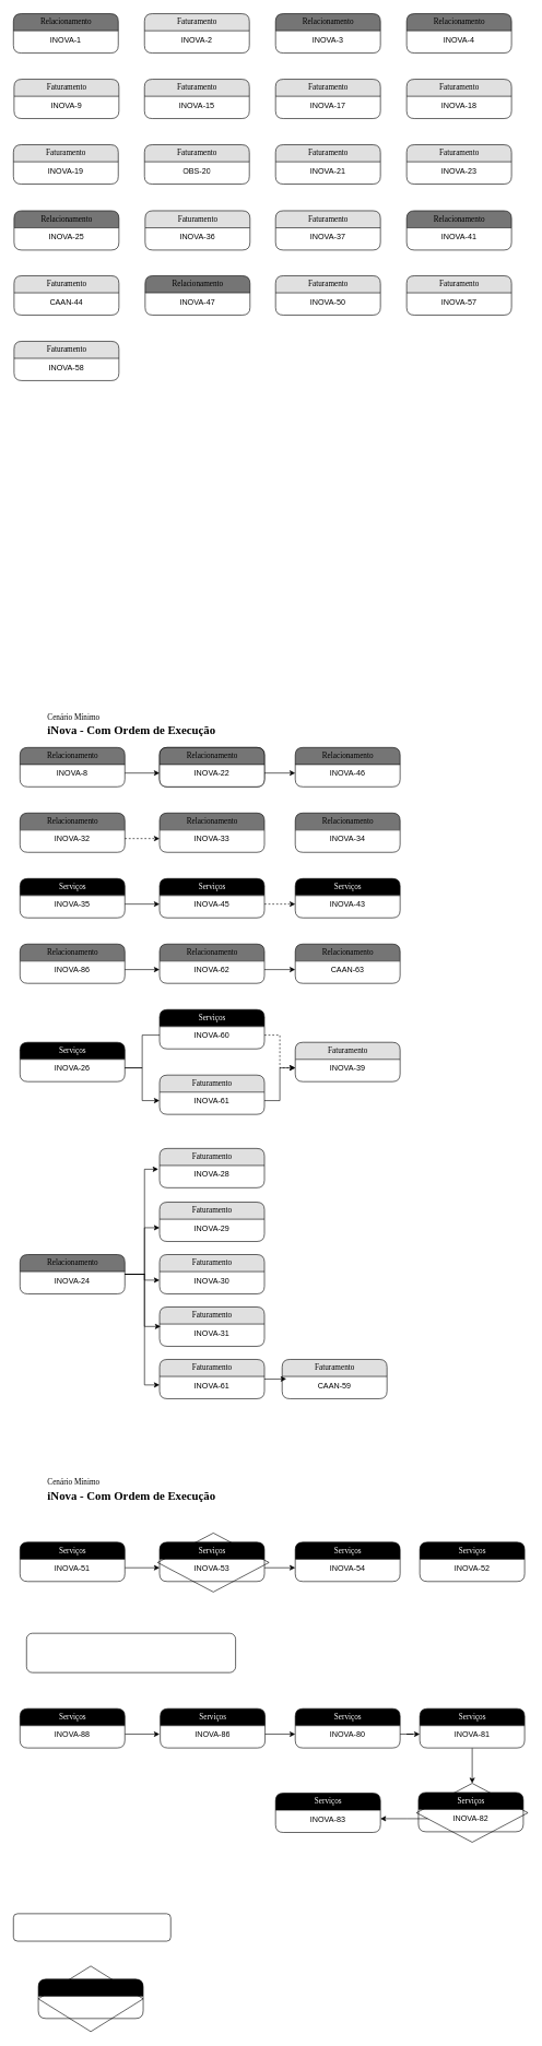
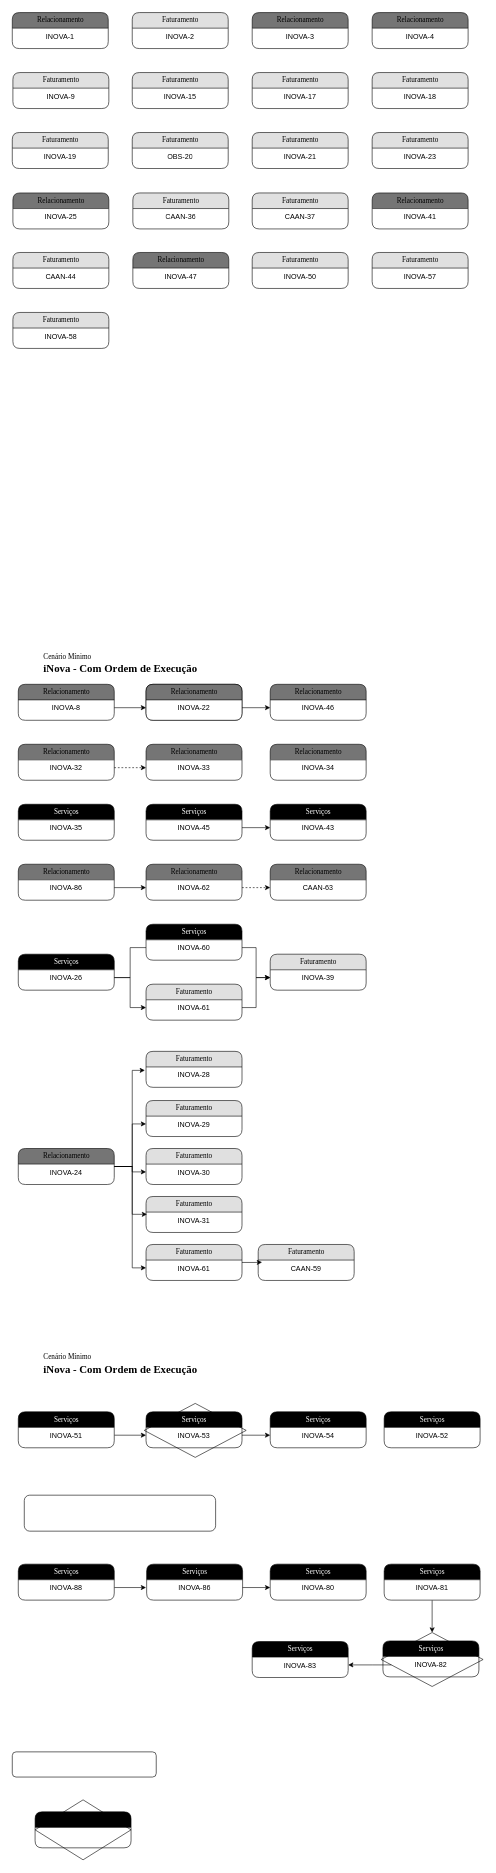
- <mxCell id="34" value="INOVA-36" style="text;html=1;strokeColor=none;fillColor=none;spacingLeft=4;spacingRight=4;whiteSpace=wrap;overflow=hidden;rotatable=0;points=[[0,0.5],[1,0.5]];portConstraint=eastwest;align=center;" vertex="1" parent="33"><mxGeometry y="26" width="160" height="26" as="geometry" /></mxCell>
+ <mxCell id="34" value="CAAN-36" style="text;html=1;strokeColor=none;fillColor=none;spacingLeft=4;spacingRight=4;whiteSpace=wrap;overflow=hidden;rotatable=0;points=[[0,0.5],[1,0.5]];portConstraint=eastwest;align=center;" vertex="1" parent="33"><mxGeometry y="26" width="160" height="26" as="geometry" /></mxCell>
- <mxCell id="42" value="INOVA-37" style="text;html=1;strokeColor=none;fillColor=none;spacingLeft=4;spacingRight=4;whiteSpace=wrap;overflow=hidden;rotatable=0;points=[[0,0.5],[1,0.5]];portConstraint=eastwest;align=center;" vertex="1" parent="41"><mxGeometry y="26" width="160" height="26" as="geometry" /></mxCell>
+ <mxCell id="42" value="CAAN-37" style="text;html=1;strokeColor=none;fillColor=none;spacingLeft=4;spacingRight=4;whiteSpace=wrap;overflow=hidden;rotatable=0;points=[[0,0.5],[1,0.5]];portConstraint=eastwest;align=center;" vertex="1" parent="41"><mxGeometry y="26" width="160" height="26" as="geometry" /></mxCell>
- <mxCell id="79" value="" style="edgeStyle=orthogonalEdgeStyle;rounded=0;orthogonalLoop=1;jettySize=auto;html=1;" edge="1" parent="1" source="50" target="76"><mxGeometry relative="1" as="geometry" /></mxCell>
- <mxCell id="80" value="" style="edgeStyle=orthogonalEdgeStyle;rounded=0;orthogonalLoop=1;jettySize=auto;html=1;dashed=1;" edge="1" parent="1" source="76" target="78"><mxGeometry relative="1" as="geometry" /></mxCell>
+ <mxCell id="80" value="" style="edgeStyle=orthogonalEdgeStyle;rounded=0;orthogonalLoop=1;jettySize=auto;html=1;" edge="1" parent="1" source="76" target="78"><mxGeometry relative="1" as="geometry" /></mxCell>
- <mxCell id="86" value="" style="edgeStyle=orthogonalEdgeStyle;rounded=0;orthogonalLoop=1;jettySize=auto;html=1;" edge="1" parent="1" source="82" target="84"><mxGeometry relative="1" as="geometry" /></mxCell>
+ <mxCell id="86" value="" style="edgeStyle=orthogonalEdgeStyle;rounded=0;orthogonalLoop=1;jettySize=auto;html=1;dashed=1;" edge="1" parent="1" source="82" target="84"><mxGeometry relative="1" as="geometry" /></mxCell>
- <mxCell id="91" value="" style="edgeStyle=orthogonalEdgeStyle;rounded=0;orthogonalLoop=1;jettySize=auto;html=1;dashed=1;" edge="1" parent="1" source="88" target="90"><mxGeometry relative="1" as="geometry" /></mxCell>
+ <mxCell id="91" value="" style="edgeStyle=orthogonalEdgeStyle;rounded=0;orthogonalLoop=1;jettySize=auto;html=1;" edge="1" parent="1" source="88" target="90"><mxGeometry relative="1" as="geometry" /></mxCell>
- <mxCell id="140" style="edgeStyle=orthogonalEdgeStyle;rounded=0;orthogonalLoop=1;jettySize=auto;html=1;entryX=0;entryY=0.5;entryDx=0;entryDy=0;" edge="1" parent="1" source="131" target="137"><mxGeometry relative="1" as="geometry" /></mxCell>
